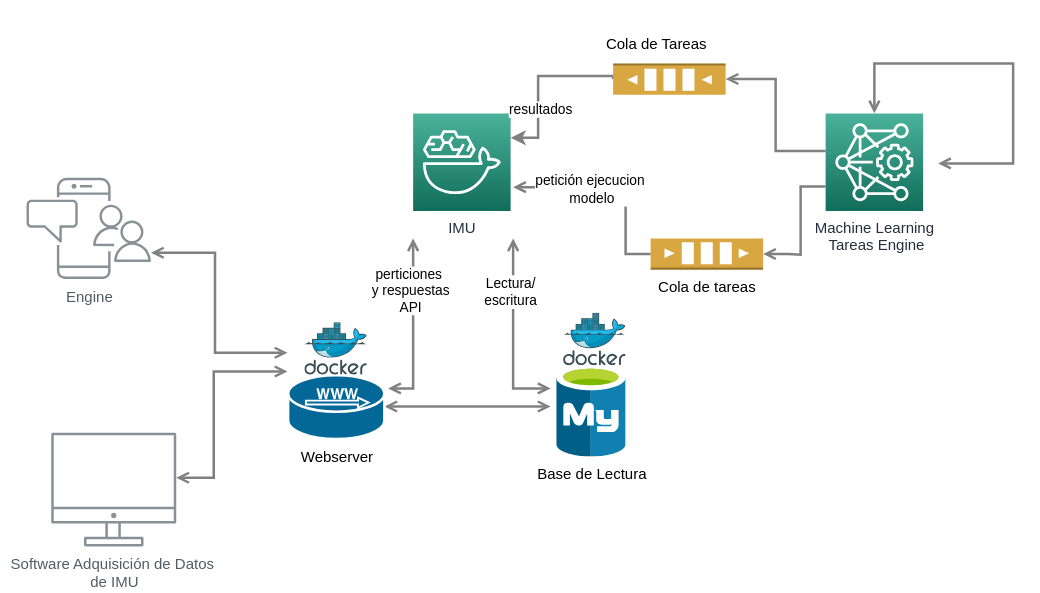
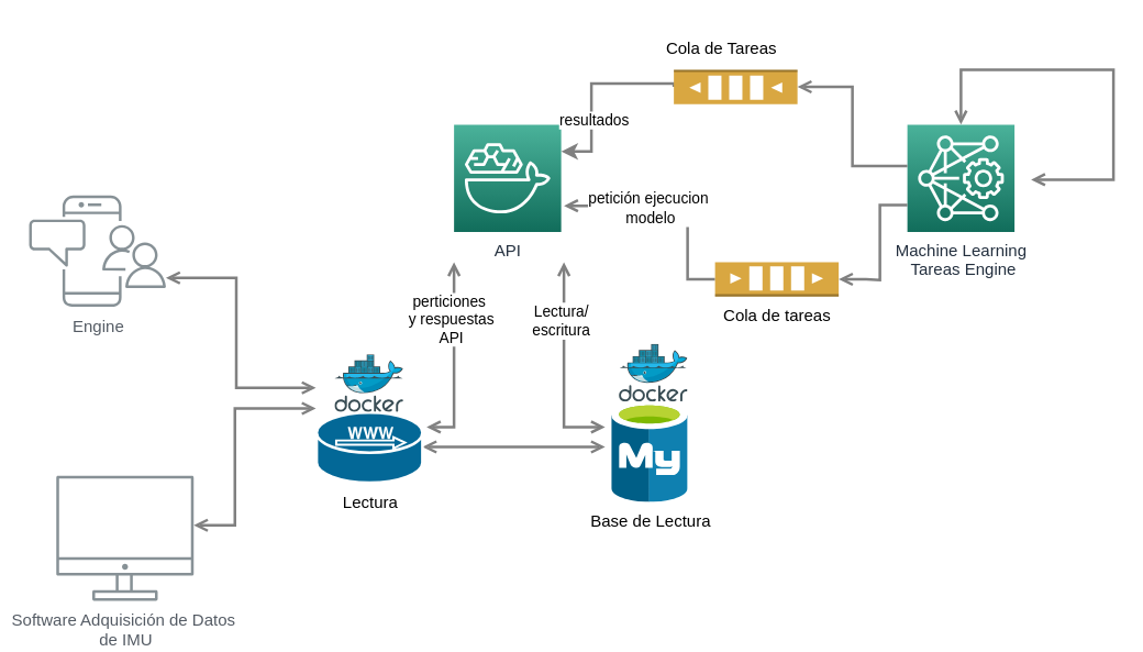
- <mxCell id="9" value="IMU" style="sketch=0;points=[[0,0,0],[0.25,0,0],[0.5,0,0],[0.75,0,0],[1,0,0],[0,1,0],[0.25,1,0],[0.5,1,0],[0.75,1,0],[1,1,0],[0,0.25,0],[0,0.5,0],[0,0.75,0],[1,0.25,0],[1,0.5,0],[1,0.75,0]];outlineConnect=0;fontColor=#232F3E;gradientColor=#4AB29A;gradientDirection=north;fillColor=#116D5B;strokeColor=#ffffff;dashed=0;verticalLabelPosition=bottom;verticalAlign=top;align=center;html=1;fontSize=12;fontStyle=0;aspect=fixed;shape=mxgraph.aws4.resourceIcon;resIcon=mxgraph.aws4.deep_learning_containers;" vertex="1" parent="1"><mxGeometry x="330" y="90" width="78" height="78" as="geometry" /></mxCell>
+ <mxCell id="9" value="API" style="sketch=0;points=[[0,0,0],[0.25,0,0],[0.5,0,0],[0.75,0,0],[1,0,0],[0,1,0],[0.25,1,0],[0.5,1,0],[0.75,1,0],[1,1,0],[0,0.25,0],[0,0.5,0],[0,0.75,0],[1,0.25,0],[1,0.5,0],[1,0.75,0]];outlineConnect=0;fontColor=#232F3E;gradientColor=#4AB29A;gradientDirection=north;fillColor=#116D5B;strokeColor=#ffffff;dashed=0;verticalLabelPosition=bottom;verticalAlign=top;align=center;html=1;fontSize=12;fontStyle=0;aspect=fixed;shape=mxgraph.aws4.resourceIcon;resIcon=mxgraph.aws4.deep_learning_containers;" vertex="1" parent="1"><mxGeometry x="330" y="90" width="78" height="78" as="geometry" /></mxCell>
- <mxCell id="11" value="Webserver" style="shape=mxgraph.cisco.servers.microwebserver;html=1;pointerEvents=1;dashed=0;fillColor=#036897;strokeColor=#ffffff;strokeWidth=2;verticalLabelPosition=bottom;verticalAlign=top;align=center;outlineConnect=0;" vertex="1" parent="1"><mxGeometry x="230" y="299.5" width="77" height="51" as="geometry" /></mxCell>
+ <mxCell id="11" value="Lectura" style="shape=mxgraph.cisco.servers.microwebserver;html=1;pointerEvents=1;dashed=0;fillColor=#036897;strokeColor=#ffffff;strokeWidth=2;verticalLabelPosition=bottom;verticalAlign=top;align=center;outlineConnect=0;" vertex="1" parent="1"><mxGeometry x="230" y="299.5" width="77" height="51" as="geometry" /></mxCell>
